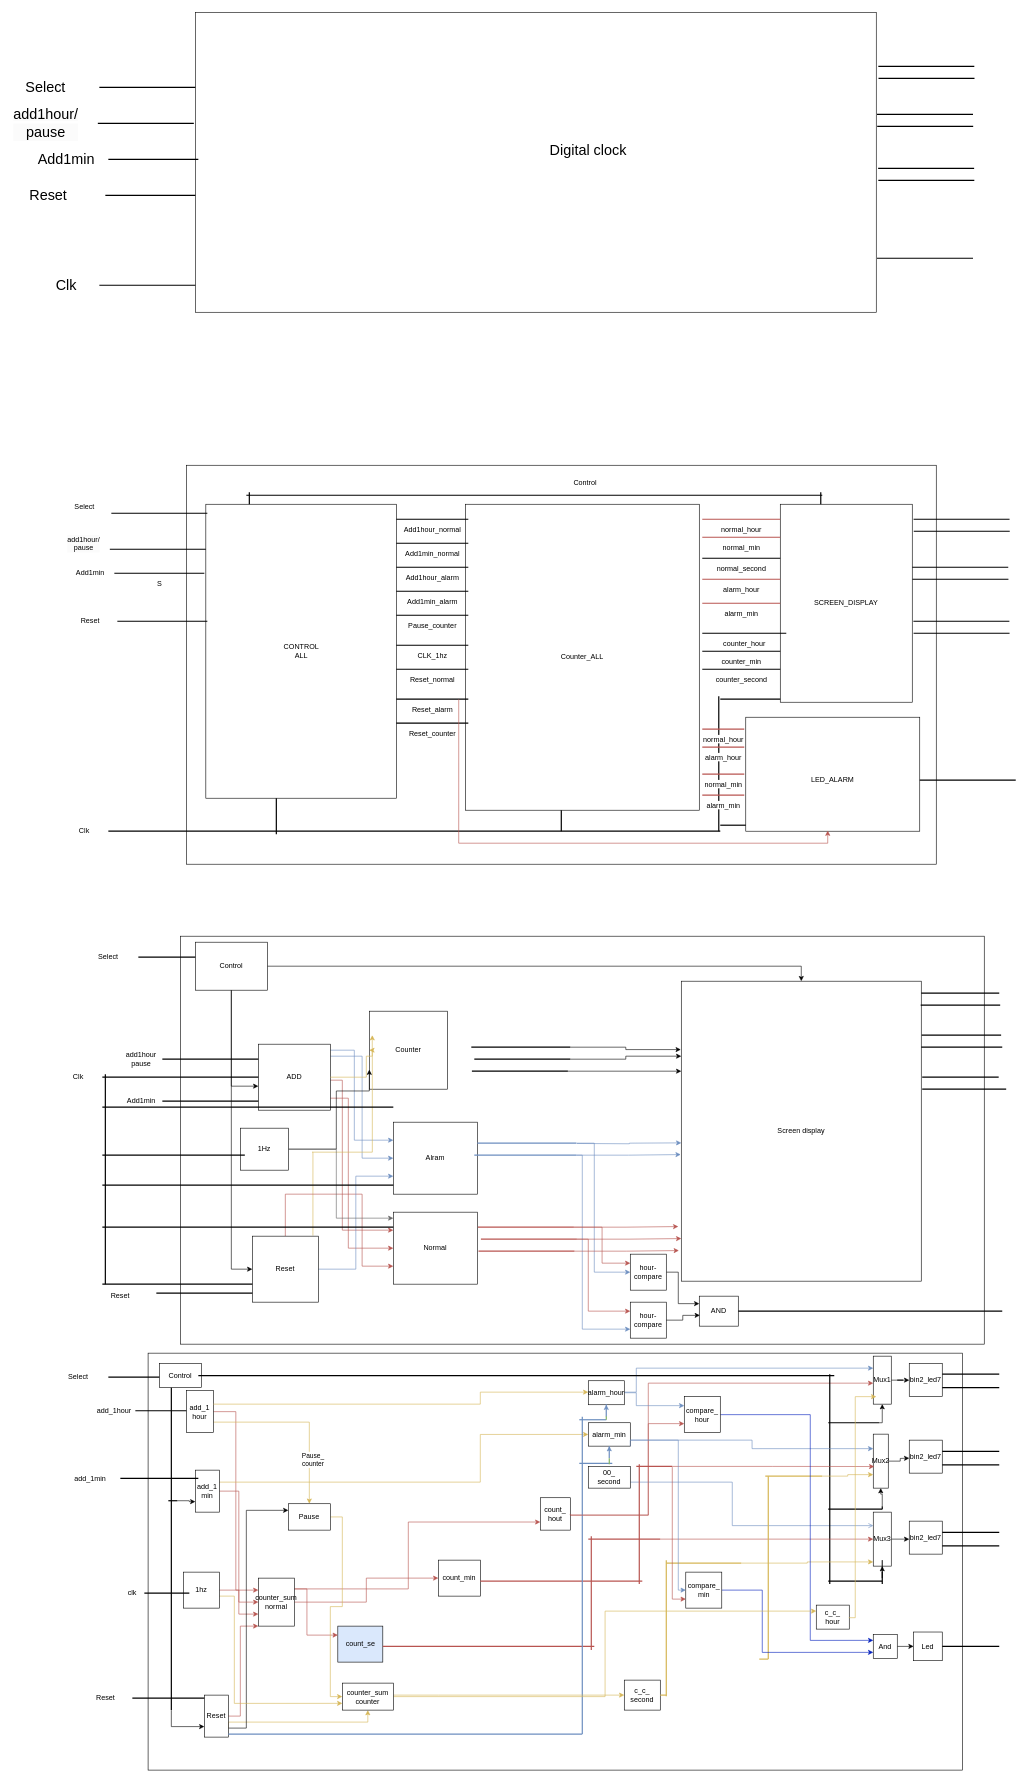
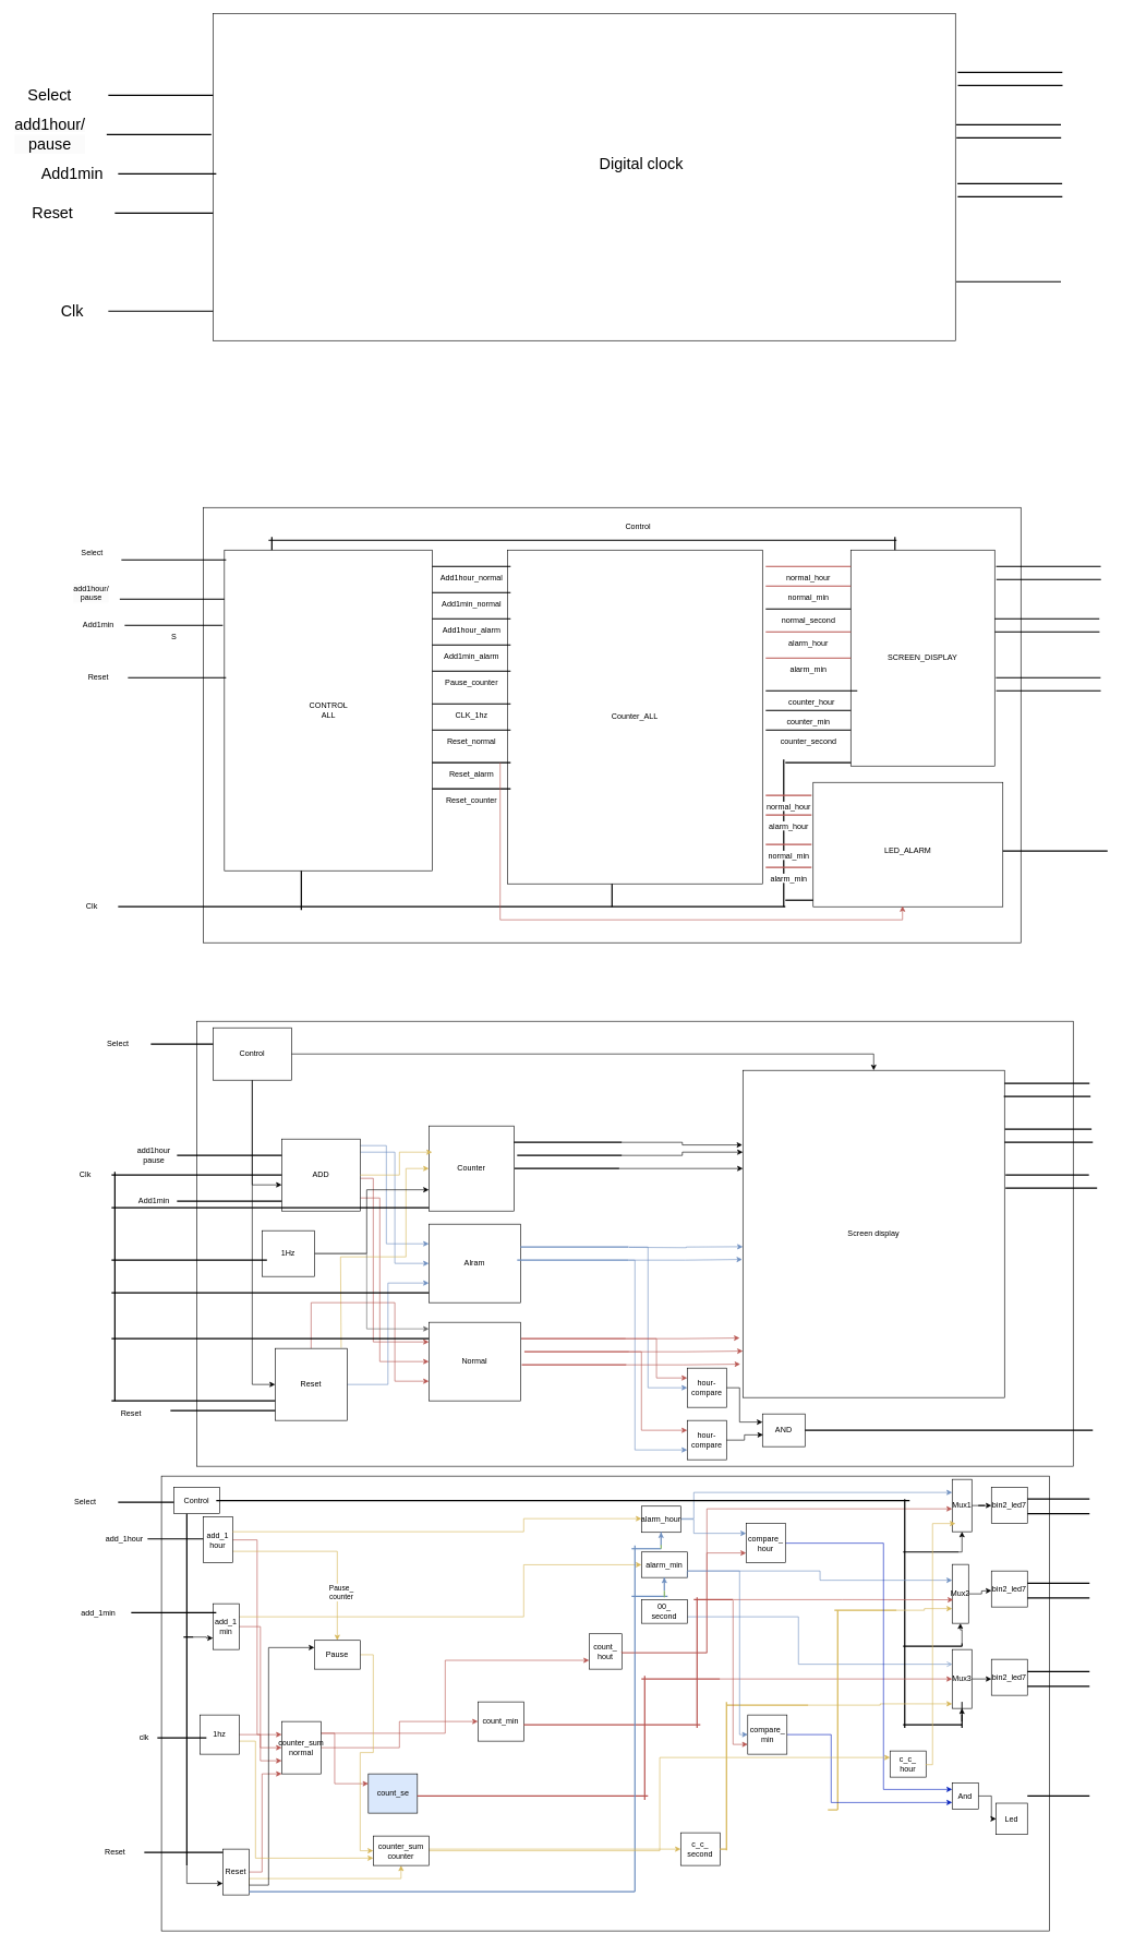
- <mxCell id="112" value="Counter" style="whiteSpace=wrap;html=1;aspect=fixed;" parent="1" vertex="1"><mxGeometry x="615" y="1685" width="130" height="130" as="geometry" /></mxCell>
+ <mxCell id="112" value="Counter" style="whiteSpace=wrap;html=1;aspect=fixed;" parent="1" vertex="1"><mxGeometry x="655" y="1720" width="130" height="130" as="geometry" /></mxCell>
- <mxCell id="96" value="Led" style="whiteSpace=wrap;html=1;aspect=fixed;" parent="1" vertex="1"><mxGeometry x="1522.19" y="2719.84" width="47.81" height="47.81" as="geometry" /></mxCell>
+ <mxCell id="96" value="Led" style="whiteSpace=wrap;html=1;aspect=fixed;" parent="1" vertex="1"><mxGeometry x="1522.19" y="2754.84" width="47.81" height="47.81" as="geometry" /></mxCell>
